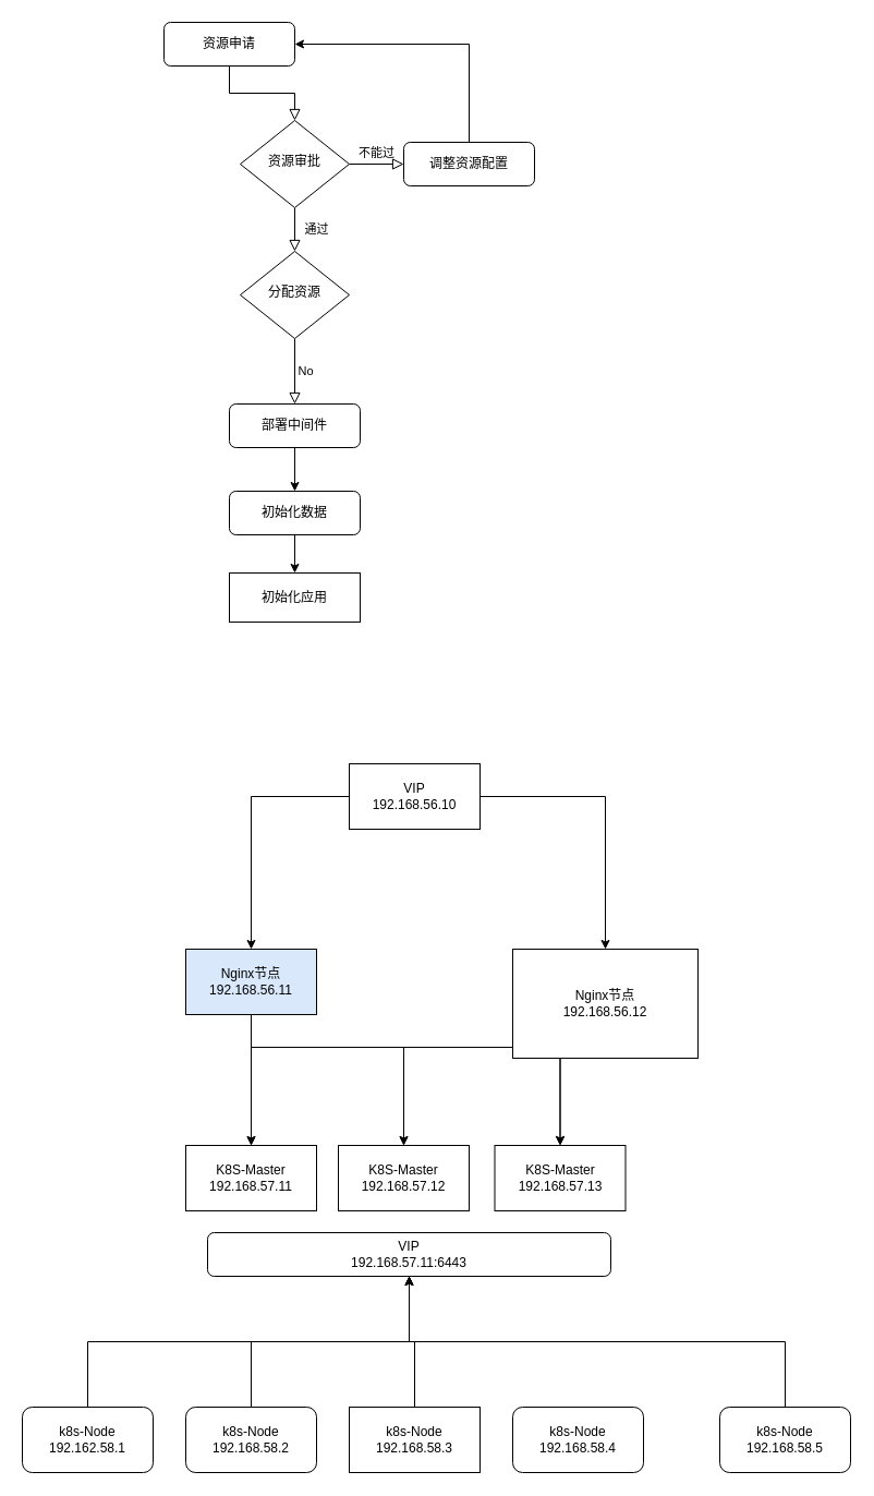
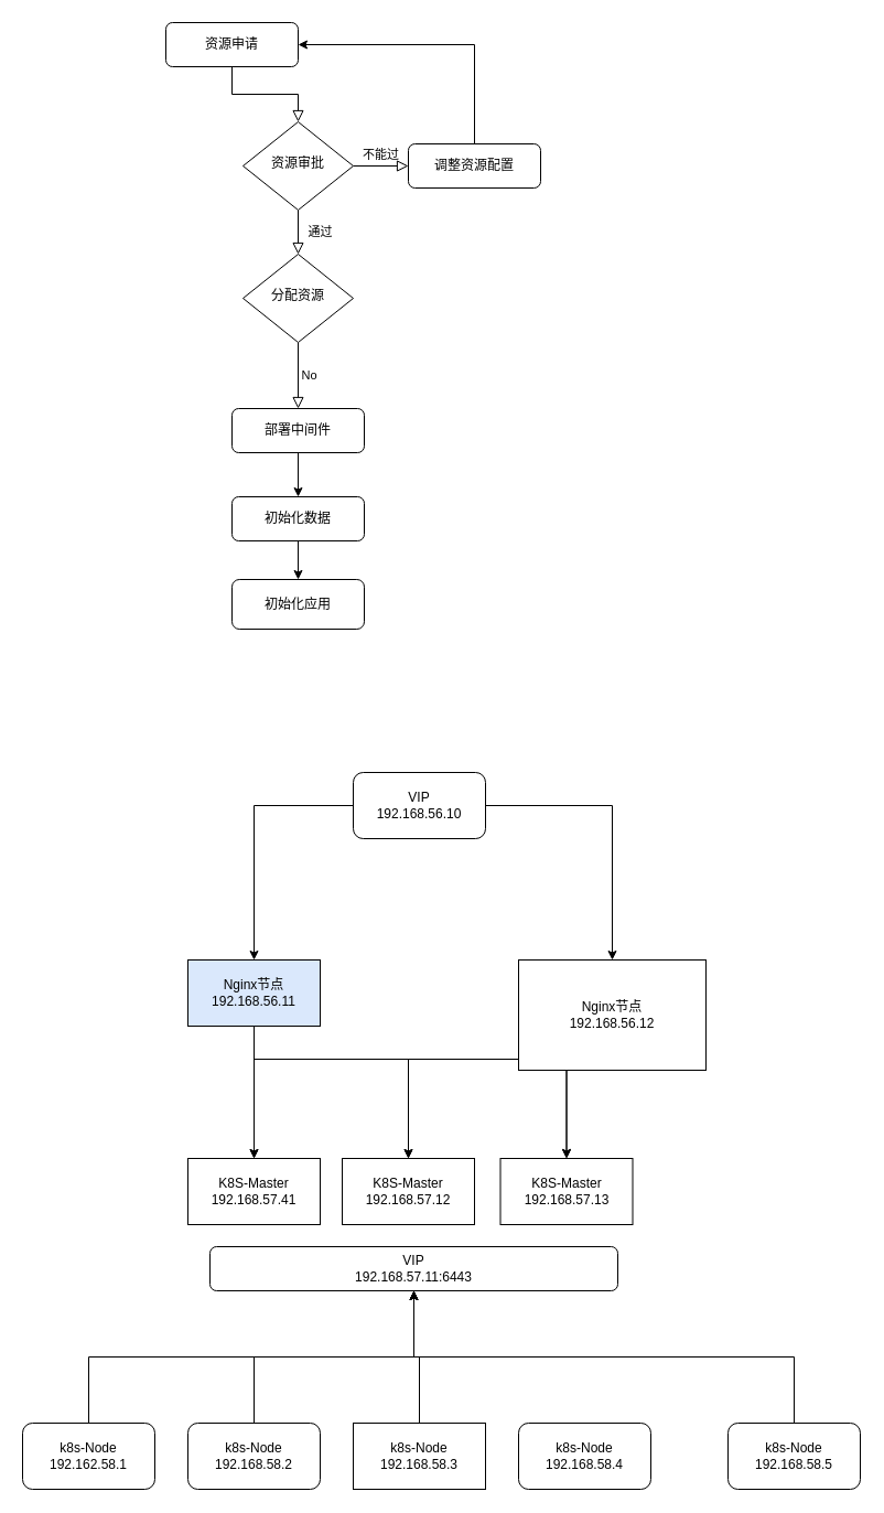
- <mxCell id="15" value="初始化应用" style="whiteSpace=wrap;html=1;glass=0;strokeWidth=1;shadow=0;rounded=0;" parent="1" vertex="1"><mxGeometry x="210" y="525" width="120" height="45" as="geometry" /></mxCell>
+ <mxCell id="15" value="初始化应用" style="whiteSpace=wrap;html=1;rounded=1;glass=0;strokeWidth=1;shadow=0;" parent="1" vertex="1"><mxGeometry x="210" y="525" width="120" height="45" as="geometry" /></mxCell>
- <mxCell id="18" value="VIP&lt;br&gt;192.168.56.10" style="rounded=0;whiteSpace=wrap;html=1;" vertex="1" parent="1"><mxGeometry x="320" y="700" width="120" height="60" as="geometry" /></mxCell>
+ <mxCell id="18" value="VIP&lt;br&gt;192.168.56.10" style="whiteSpace=wrap;html=1;rounded=1;" vertex="1" parent="1"><mxGeometry x="320" y="700" width="120" height="60" as="geometry" /></mxCell>
- <mxCell id="27" value="K8S-Master&lt;br&gt;192.168.57.11" style="rounded=0;whiteSpace=wrap;html=1;" vertex="1" parent="1"><mxGeometry x="170" y="1050" width="120" height="60" as="geometry" /></mxCell>
+ <mxCell id="27" value="K8S-Master&lt;br&gt;192.168.57.41" style="rounded=0;whiteSpace=wrap;html=1;" vertex="1" parent="1"><mxGeometry x="170" y="1050" width="120" height="60" as="geometry" /></mxCell>
